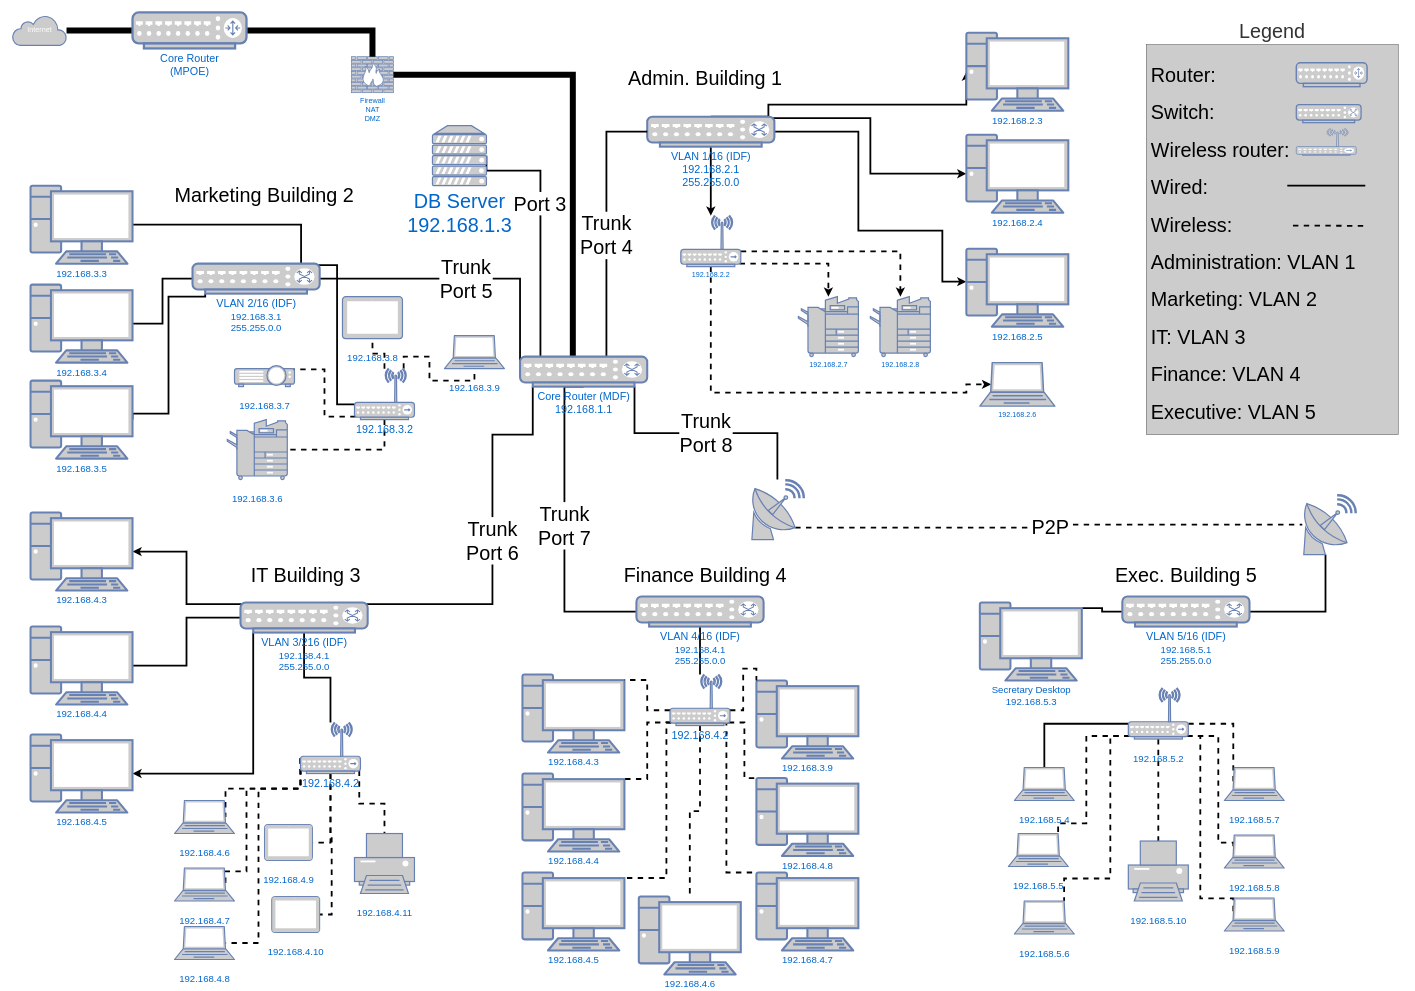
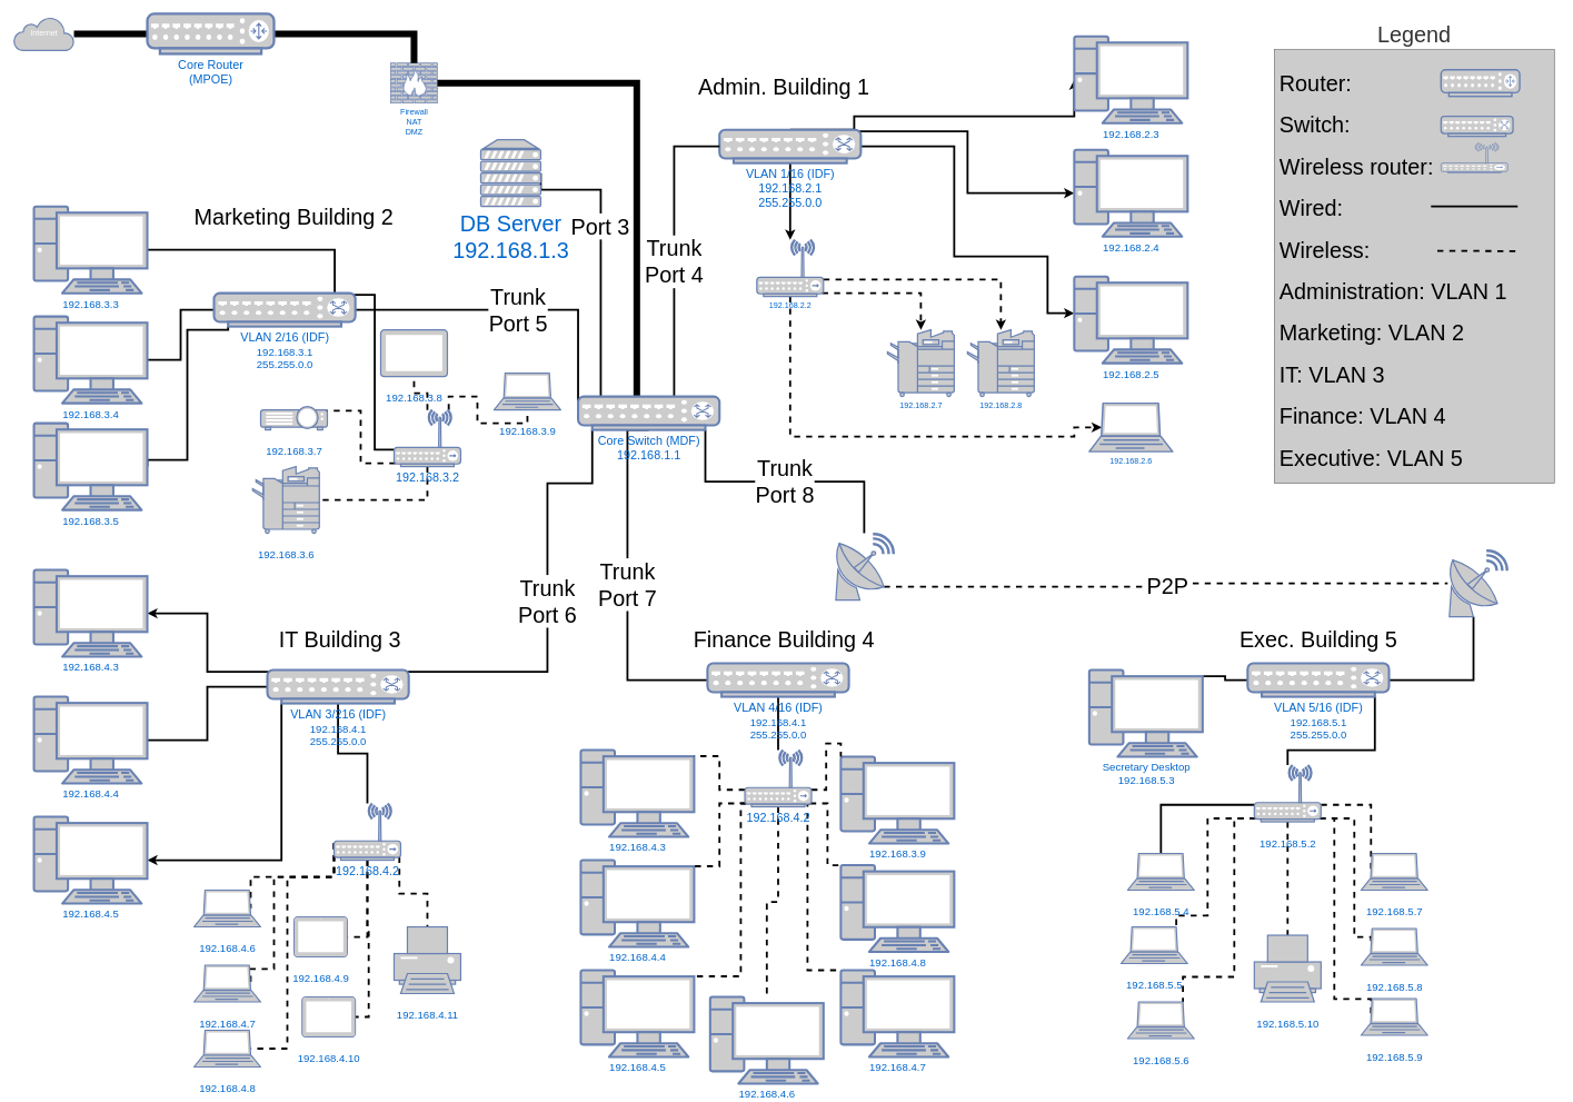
- <mxCell id="98" value="Core Router (MDF)&lt;br&gt;192.168.1.1" style="fontColor=#0066CC;verticalAlign=top;verticalLabelPosition=bottom;labelPosition=center;align=center;html=1;outlineConnect=0;fillColor=#CCCCCC;strokeColor=#6881B3;gradientColor=none;gradientDirection=north;strokeWidth=2;shape=mxgraph.networks.switch;fontSize=18;" vertex="1" parent="1"><mxGeometry x="866" y="594" width="212" height="50" as="geometry" /></mxCell>
+ <mxCell id="98" value="Core Switch (MDF)&lt;br&gt;192.168.1.1" style="fontColor=#0066CC;verticalAlign=top;verticalLabelPosition=bottom;labelPosition=center;align=center;html=1;outlineConnect=0;fillColor=#CCCCCC;strokeColor=#6881B3;gradientColor=none;gradientDirection=north;strokeWidth=2;shape=mxgraph.networks.switch;fontSize=18;" vertex="1" parent="1"><mxGeometry x="866" y="594" width="212" height="50" as="geometry" /></mxCell>
+ <mxCell id="53" style="edgeStyle=orthogonalEdgeStyle;rounded=0;orthogonalLoop=1;jettySize=auto;html=1;exitX=0.9;exitY=1;exitDx=0;exitDy=0;exitPerimeter=0;fontSize=33;endArrow=none;endFill=0;strokeWidth=3;" edge="1" parent="1" source="56" target="106"><mxGeometry relative="1" as="geometry"><Array as="points"><mxPoint x="2061" y="1124" /><mxPoint x="1930" y="1124" /></Array></mxGeometry></mxCell>
